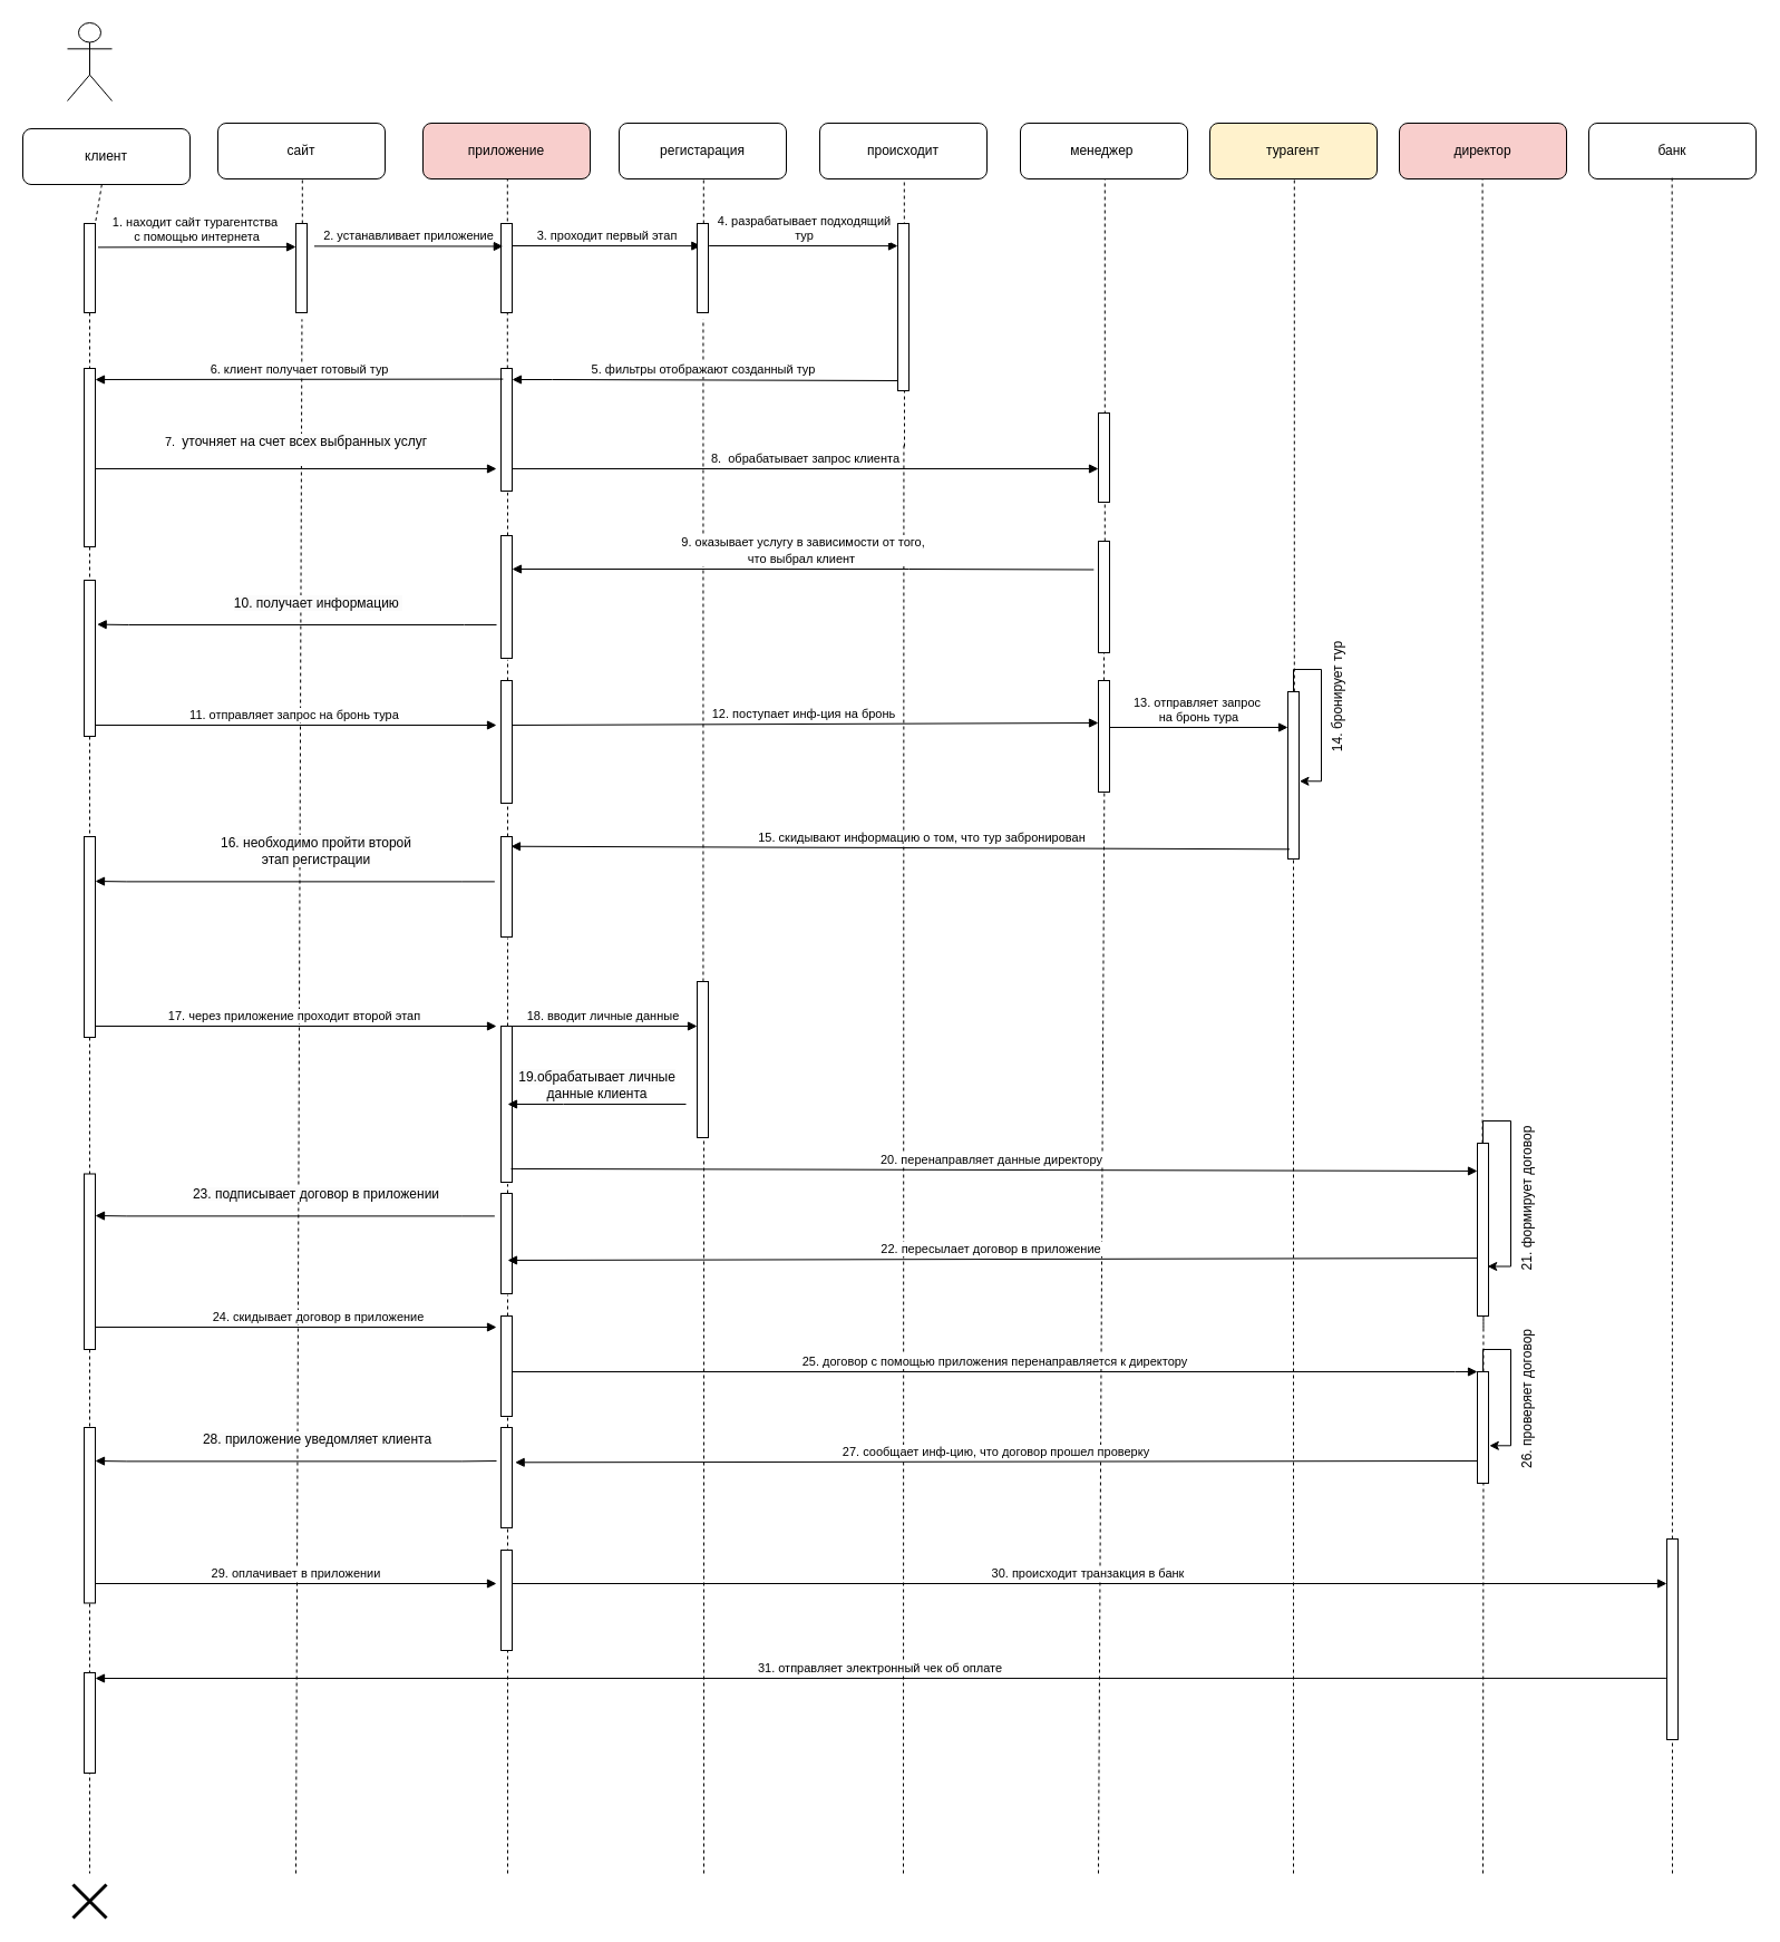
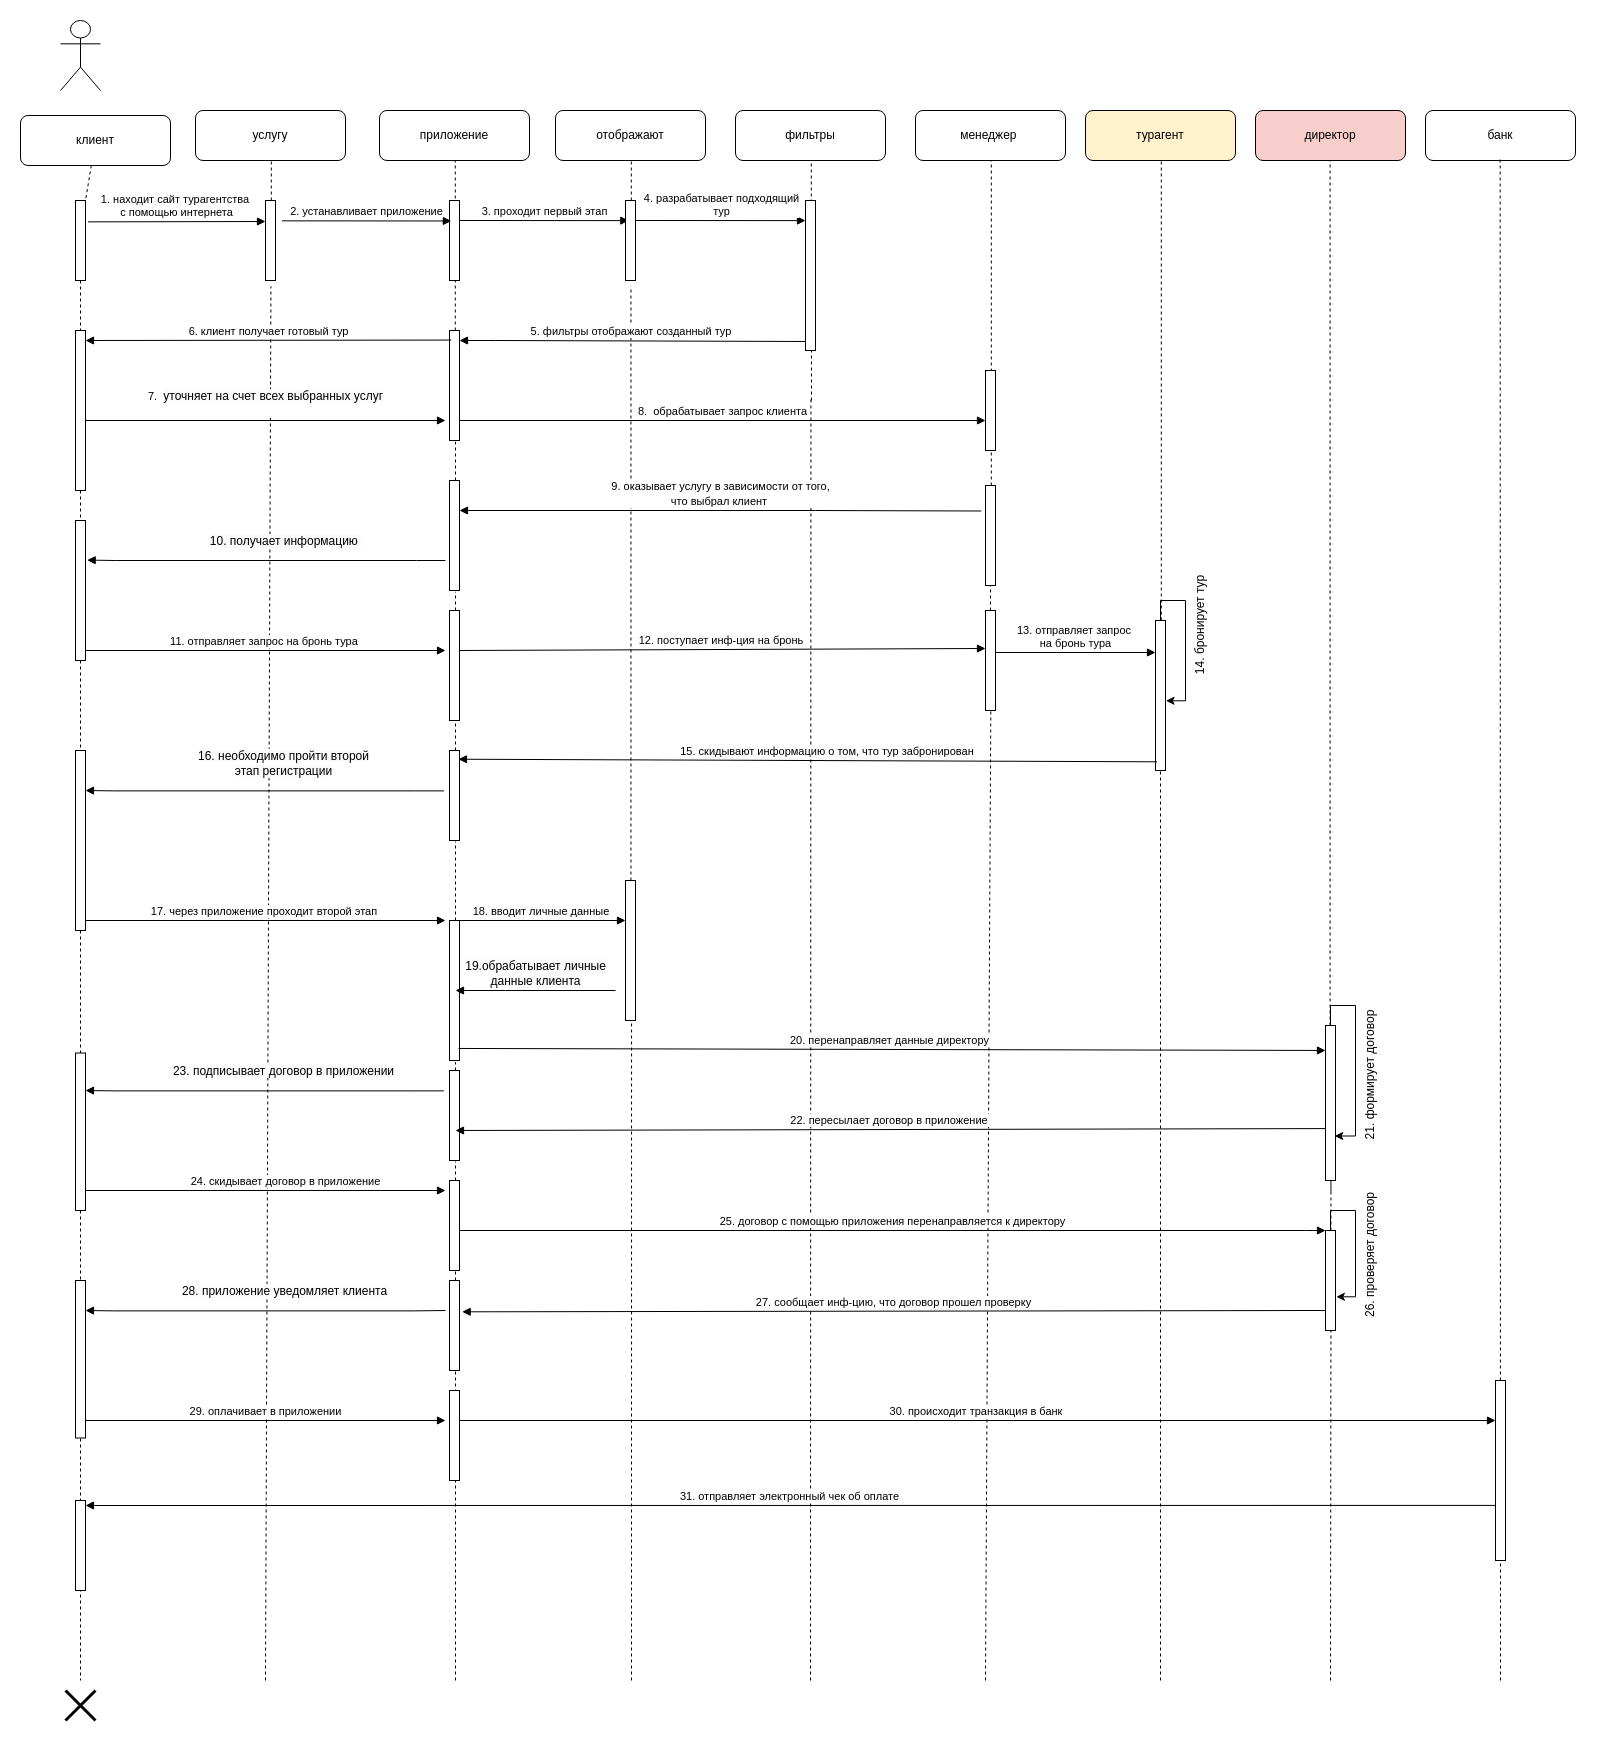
- <mxCell id="3" value="сайт" style="rounded=1;whiteSpace=wrap;html=1;" parent="1" vertex="1"><mxGeometry x="195" y="110" width="150" height="50" as="geometry" /></mxCell>
+ <mxCell id="3" value="услугу" style="rounded=1;whiteSpace=wrap;html=1;" parent="1" vertex="1"><mxGeometry x="195" y="110" width="150" height="50" as="geometry" /></mxCell>
- <mxCell id="4" value="приложение" style="rounded=1;whiteSpace=wrap;html=1;fillColor=#f8cecc;" parent="1" vertex="1"><mxGeometry x="379" y="110" width="150" height="50" as="geometry" /></mxCell>
+ <mxCell id="4" value="приложение" style="rounded=1;whiteSpace=wrap;html=1;" parent="1" vertex="1"><mxGeometry x="379" y="110" width="150" height="50" as="geometry" /></mxCell>
- <mxCell id="5" value="регистарация" style="rounded=1;whiteSpace=wrap;html=1;" parent="1" vertex="1"><mxGeometry x="555" y="110" width="150" height="50" as="geometry" /></mxCell>
+ <mxCell id="5" value="отображают" style="rounded=1;whiteSpace=wrap;html=1;" parent="1" vertex="1"><mxGeometry x="555" y="110" width="150" height="50" as="geometry" /></mxCell>
- <mxCell id="19" value="происходит" style="rounded=1;whiteSpace=wrap;html=1;" parent="1" vertex="1"><mxGeometry x="735" y="110" width="150" height="50" as="geometry" /></mxCell>
+ <mxCell id="19" value="фильтры" style="rounded=1;whiteSpace=wrap;html=1;" parent="1" vertex="1"><mxGeometry x="735" y="110" width="150" height="50" as="geometry" /></mxCell>
